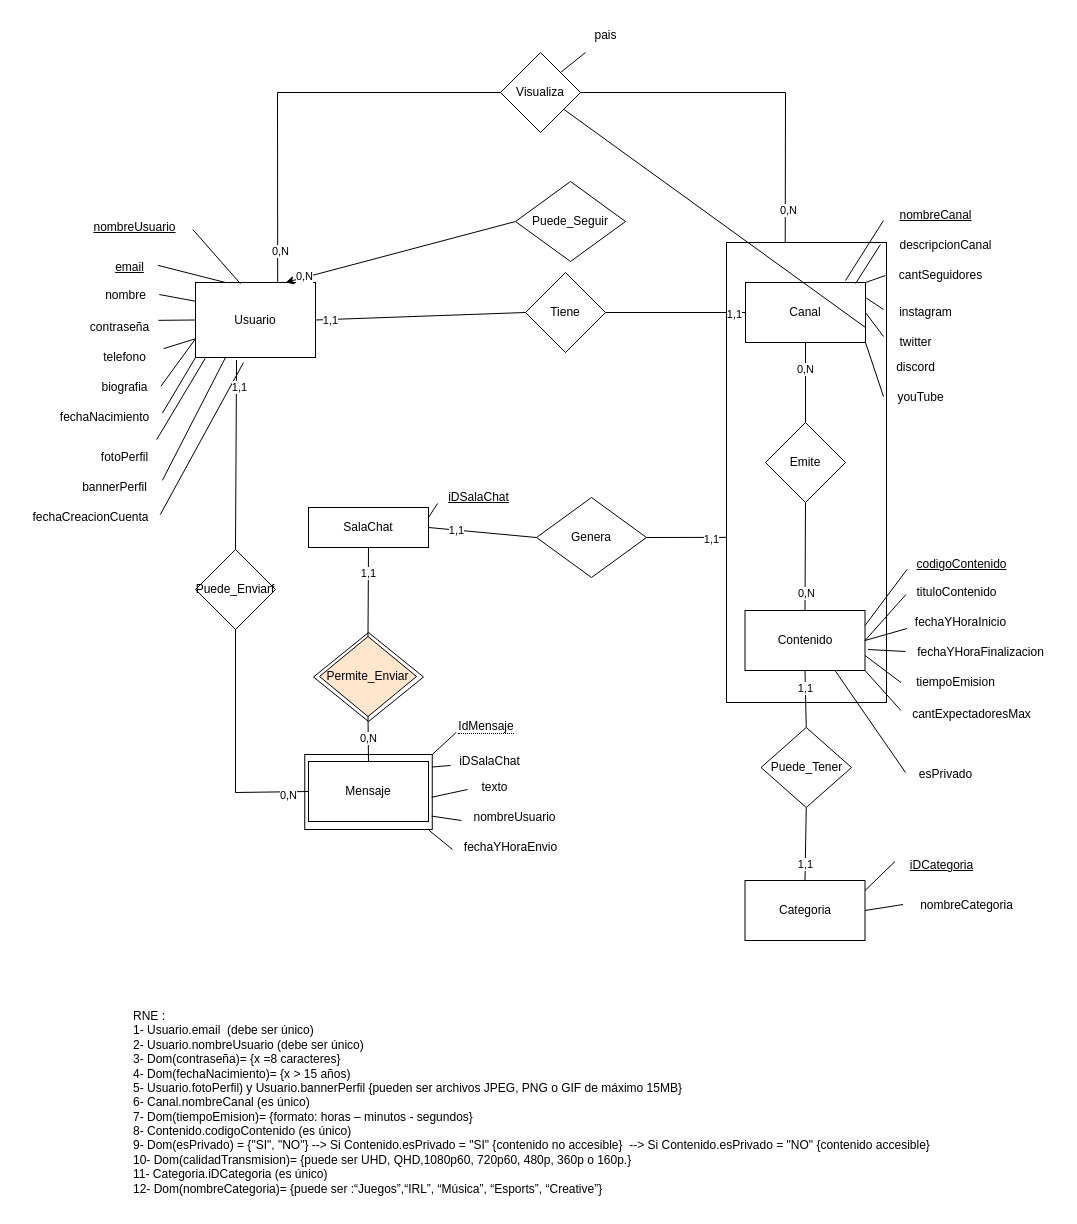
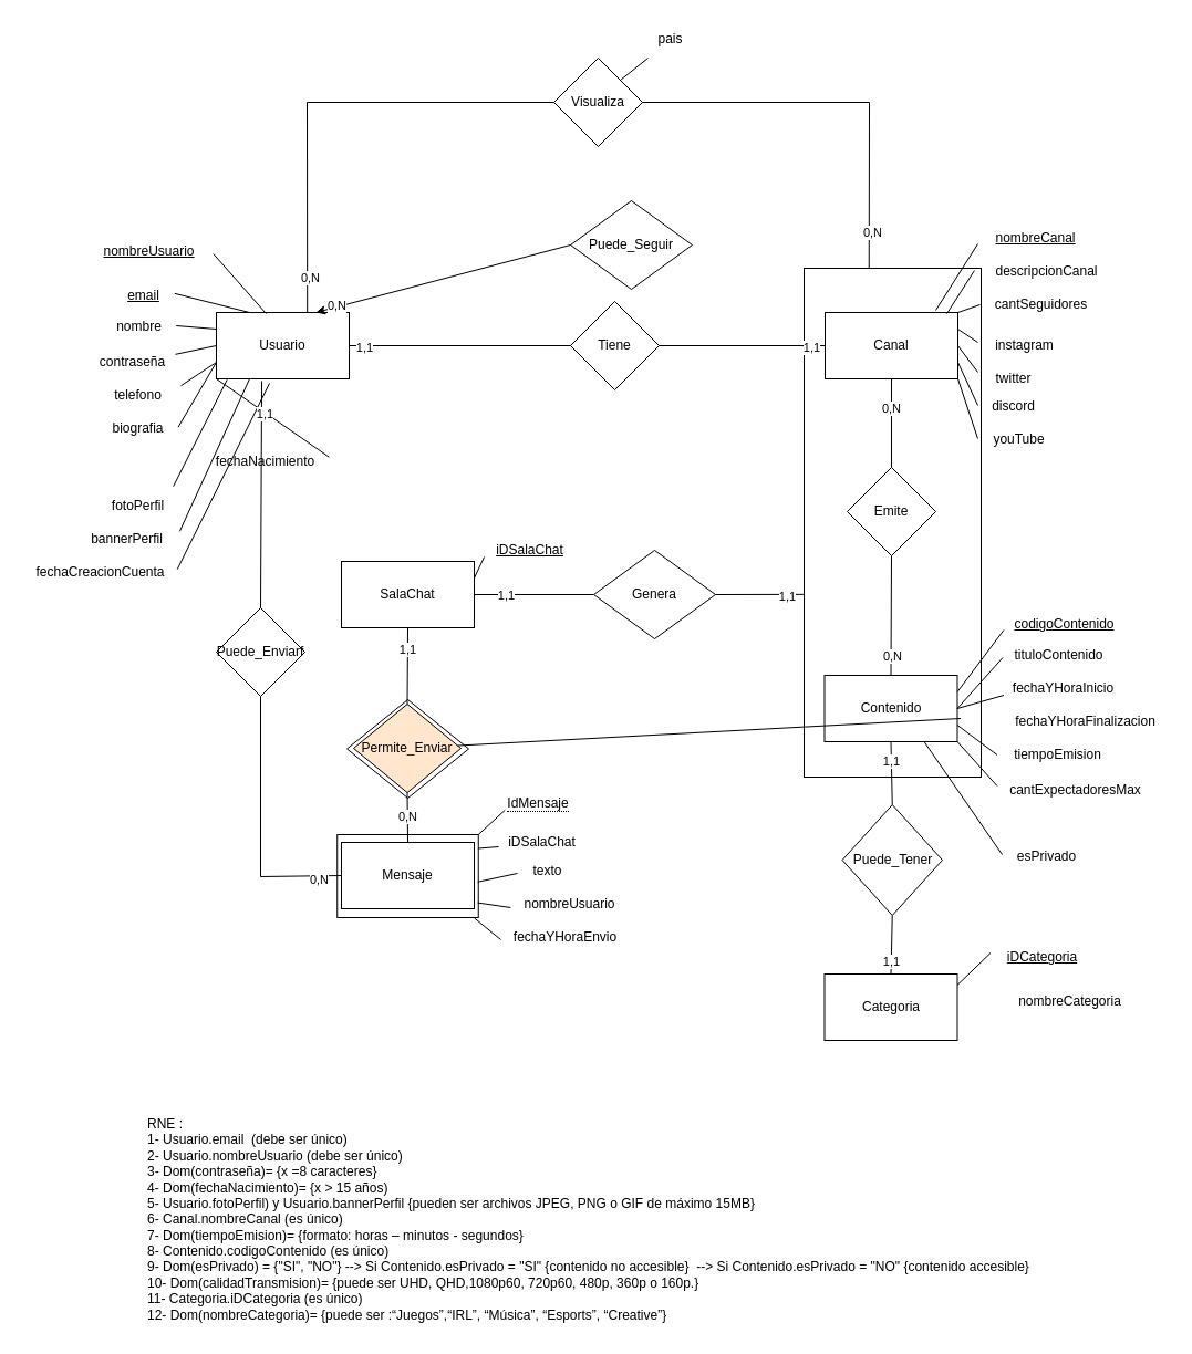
- <mxCell id="37" value="" style="endArrow=none;html=1;rounded=0;exitX=1;exitY=0.75;exitDx=0;exitDy=0;" parent="1" source="27" target="106" edge="1"><mxGeometry width="50" height="50" relative="1" as="geometry"><mxPoint x="675" y="622" as="sourcePoint" /><mxPoint x="725" y="572" as="targetPoint" /></mxGeometry></mxCell>
+ <mxCell id="37" value="" style="endArrow=none;html=1;rounded=0;exitX=1;exitY=0.75;exitDx=0;exitDy=0;entryX=-0.033;entryY=0.467;entryDx=0;entryDy=0;entryPerimeter=0;" parent="1" source="27" target="33" edge="1"><mxGeometry width="50" height="50" relative="1" as="geometry"><mxPoint x="675" y="622" as="sourcePoint" /><mxPoint x="725" y="572" as="targetPoint" /></mxGeometry></mxCell>
- <mxCell id="52" value="Tiene" style="rhombus;whiteSpace=wrap;html=1;" parent="1" vertex="1"><mxGeometry x="525" y="272" width="80" height="80" as="geometry" /></mxCell>
+ <mxCell id="52" value="Tiene" style="rhombus;whiteSpace=wrap;html=1;" parent="1" vertex="1"><mxGeometry x="515" y="272" width="80" height="80" as="geometry" /></mxCell>
- <mxCell id="5" value="Usuario" style="rounded=0;whiteSpace=wrap;html=1;" parent="1" vertex="1"><mxGeometry x="195" y="282" width="120" height="75" as="geometry" /></mxCell>
+ <mxCell id="5" value="Usuario" style="rounded=0;whiteSpace=wrap;html=1;" parent="1" vertex="1"><mxGeometry x="195" y="282" width="120" height="60" as="geometry" /></mxCell>
- <mxCell id="13" value="fechaNacimiento" style="text;html=1;align=center;verticalAlign=middle;resizable=0;points=[];autosize=1;strokeColor=none;fillColor=none;" parent="1" vertex="1"><mxGeometry x="49" y="402" width="110" height="30" as="geometry" /></mxCell>
+ <mxCell id="13" value="fechaNacimiento" style="text;html=1;align=center;verticalAlign=middle;resizable=0;points=[];autosize=1;strokeColor=none;fillColor=none;" parent="1" vertex="1"><mxGeometry x="184" y="402" width="110" height="30" as="geometry" /></mxCell>
- <mxCell id="69" value="SalaChat" style="rounded=0;whiteSpace=wrap;html=1;" parent="1" vertex="1"><mxGeometry x="308" y="507" width="120" height="40" as="geometry" /></mxCell>
+ <mxCell id="69" value="SalaChat" style="rounded=0;whiteSpace=wrap;html=1;" parent="1" vertex="1"><mxGeometry x="308" y="507" width="120" height="60" as="geometry" /></mxCell>
- <mxCell id="90" value="" style="endArrow=none;html=1;rounded=0;exitX=1.025;exitY=0.65;exitDx=0;exitDy=0;exitPerimeter=0;entryX=0.003;entryY=0.467;entryDx=0;entryDy=0;entryPerimeter=0;" parent="1" source="6" target="47" edge="1"><mxGeometry width="50" height="50" relative="1" as="geometry"><mxPoint x="934.5" y="620" as="sourcePoint" /><mxPoint x="901.55" y="657.01" as="targetPoint" /></mxGeometry></mxCell>
+ <mxCell id="90" value="" style="endArrow=none;html=1;rounded=0;exitX=1.025;exitY=0.65;exitDx=0;exitDy=0;exitPerimeter=0;" parent="1" source="6" target="72" edge="1"><mxGeometry width="50" height="50" relative="1" as="geometry"><mxPoint x="934.5" y="620" as="sourcePoint" /><mxPoint x="901.55" y="657.01" as="targetPoint" /></mxGeometry></mxCell>
- <mxCell id="60" value="Puede_Tener" style="rhombus;whiteSpace=wrap;html=1;" parent="1" vertex="1"><mxGeometry x="760.5" y="727" width="90.5" height="80" as="geometry" /></mxCell>
+ <mxCell id="60" value="Puede_Tener" style="rhombus;whiteSpace=wrap;html=1;" parent="1" vertex="1"><mxGeometry x="760.5" y="727" width="90.5" height="100" as="geometry" /></mxCell>
- <mxCell id="67" value="" style="endArrow=none;html=1;rounded=0;exitX=1;exitY=0.5;exitDx=0;exitDy=0;entryX=-0.025;entryY=0.467;entryDx=0;entryDy=0;entryPerimeter=0;" parent="1" source="26" target="66" edge="1"><mxGeometry width="50" height="50" relative="1" as="geometry"><mxPoint x="1054.5" y="840" as="sourcePoint" /><mxPoint x="1104.5" y="790" as="targetPoint" /></mxGeometry></mxCell>
